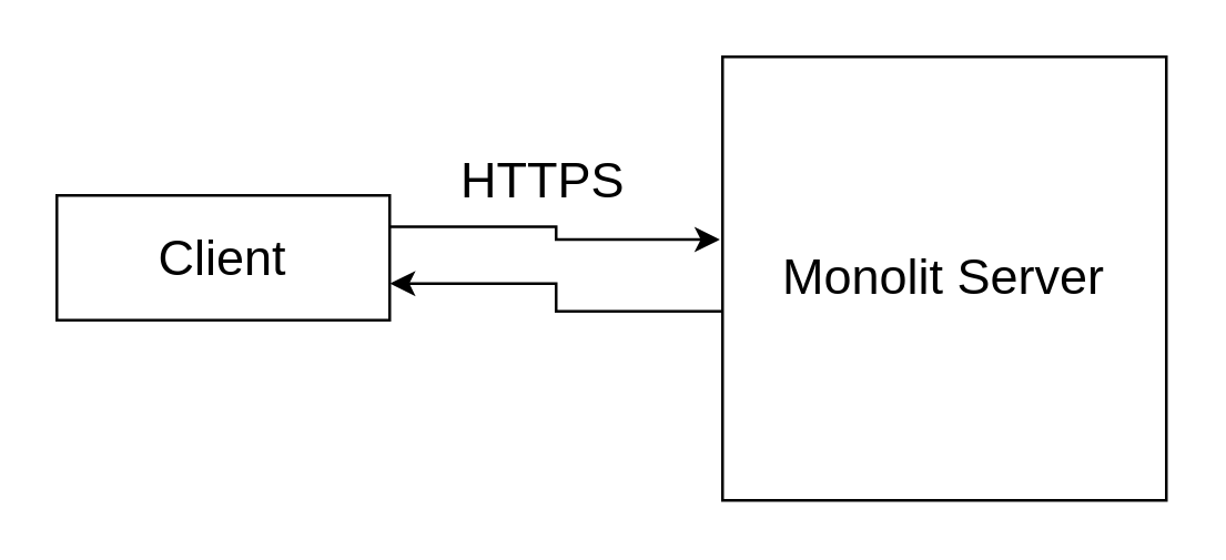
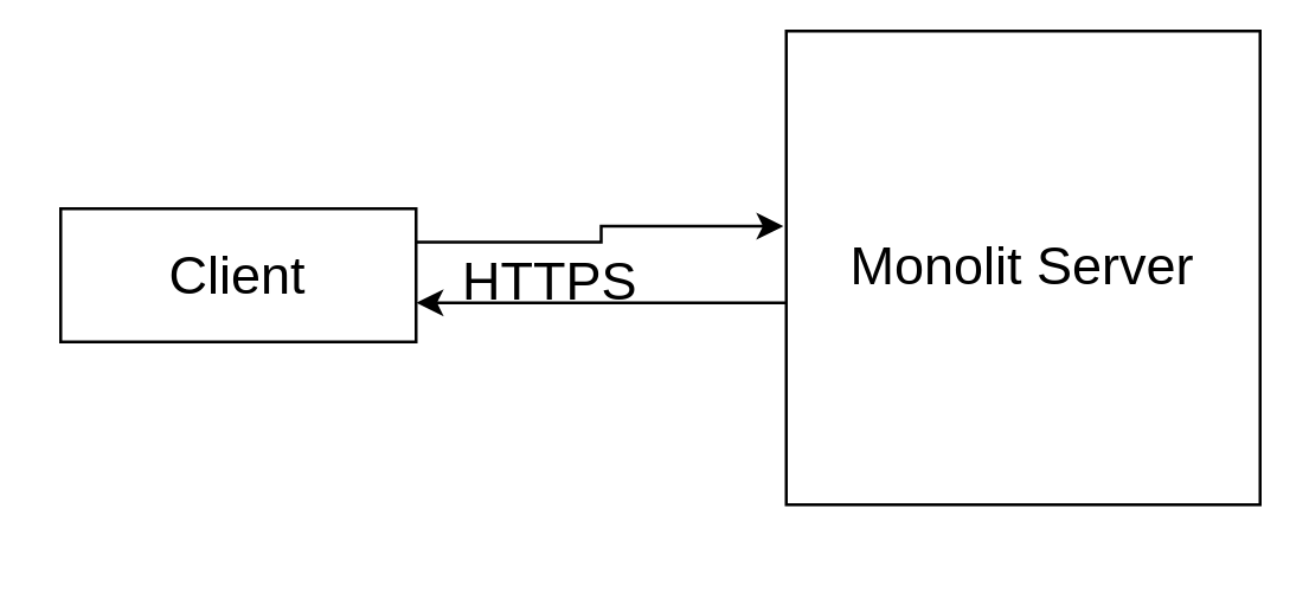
- <mxCell id="6" value="HTTPS" style="text;html=1;align=center;verticalAlign=middle;resizable=0;points=[];autosize=1;strokeColor=none;fillColor=none;fontSize=18;" vertex="1" parent="1"><mxGeometry x="160" y="50" width="70" height="30" as="geometry" /></mxCell>
+ <mxCell id="6" value="HTTPS" style="text;html=1;align=center;verticalAlign=middle;resizable=0;points=[];autosize=1;strokeColor=none;fillColor=none;fontSize=18;" vertex="1" parent="1"><mxGeometry x="150" y="80" width="70" height="30" as="geometry" /></mxCell>
- <mxCell id="5" value="&lt;font style=&quot;font-size: 18px&quot;&gt;Monolit Server&lt;/font&gt;" style="rounded=0;whiteSpace=wrap;html=1;" vertex="1" parent="1"><mxGeometry x="260" y="20" width="160" height="160" as="geometry" /></mxCell>
+ <mxCell id="5" value="&lt;font style=&quot;font-size: 18px&quot;&gt;Monolit Server&lt;/font&gt;" style="rounded=0;whiteSpace=wrap;html=1;" vertex="1" parent="1"><mxGeometry x="265" y="10" width="160" height="160" as="geometry" /></mxCell>
